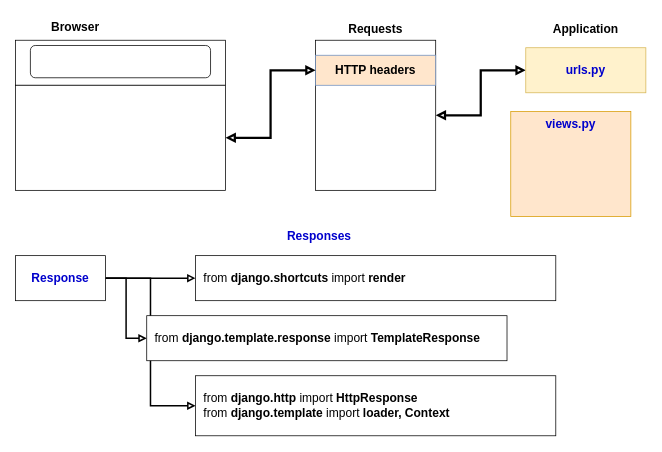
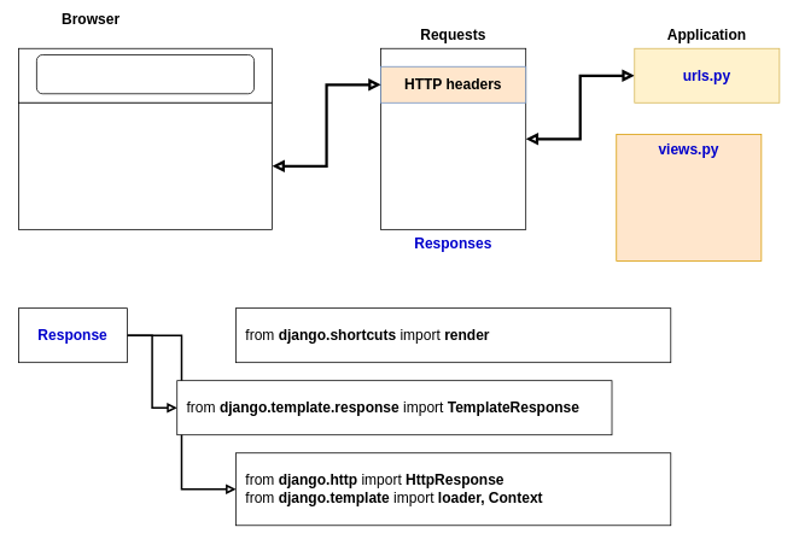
- <mxCell id="10" value="Browser" style="text;html=1;strokeColor=none;fillColor=none;align=center;verticalAlign=middle;whiteSpace=wrap;rounded=0;fontSize=16;fontStyle=1" parent="1" vertex="1"><mxGeometry x="20" y="20" width="160" height="30" as="geometry" /></mxCell>
+ <mxCell id="10" value="Browser" style="text;html=1;strokeColor=none;fillColor=none;align=center;verticalAlign=middle;whiteSpace=wrap;rounded=0;fontSize=16;fontStyle=1" parent="1" vertex="1"><mxGeometry x="20" y="5" width="160" height="30" as="geometry" /></mxCell>
- <mxCell id="11" value="urls.py" style="rounded=0;whiteSpace=wrap;html=1;fontSize=16;fillColor=#fff2cc;strokeColor=#d6b656;fontStyle=1;fontColor=#0000CC;" parent="1" vertex="1"><mxGeometry x="700" y="63" width="160" height="60" as="geometry" /></mxCell>
+ <mxCell id="11" value="urls.py" style="rounded=0;whiteSpace=wrap;html=1;fontSize=16;fillColor=#fff2cc;strokeColor=#d6b656;fontStyle=1;fontColor=#0000CC;" parent="1" vertex="1"><mxGeometry x="700" y="53" width="160" height="60" as="geometry" /></mxCell>
- <mxCell id="14" value="Responses" style="text;html=1;strokeColor=none;fillColor=none;align=center;verticalAlign=middle;whiteSpace=wrap;rounded=0;fontSize=16;fontStyle=1;fontColor=#0000CC;" parent="1" vertex="1"><mxGeometry x="345" y="298" width="160" height="30" as="geometry" /></mxCell>
+ <mxCell id="14" value="Responses" style="text;html=1;strokeColor=none;fillColor=none;align=center;verticalAlign=middle;whiteSpace=wrap;rounded=0;fontSize=16;fontStyle=1;fontColor=#0000CC;" parent="1" vertex="1"><mxGeometry x="420" y="253" width="160" height="30" as="geometry" /></mxCell>
- <mxCell id="15" style="edgeStyle=orthogonalEdgeStyle;rounded=0;orthogonalLoop=1;jettySize=auto;html=1;exitX=1;exitY=0.5;exitDx=0;exitDy=0;startArrow=none;startFill=0;endArrow=block;endFill=0;strokeWidth=2;fontSize=16;fontColor=#000000;fontStyle=1" parent="1" source="18" target="20" edge="1"><mxGeometry relative="1" as="geometry" /></mxCell>
